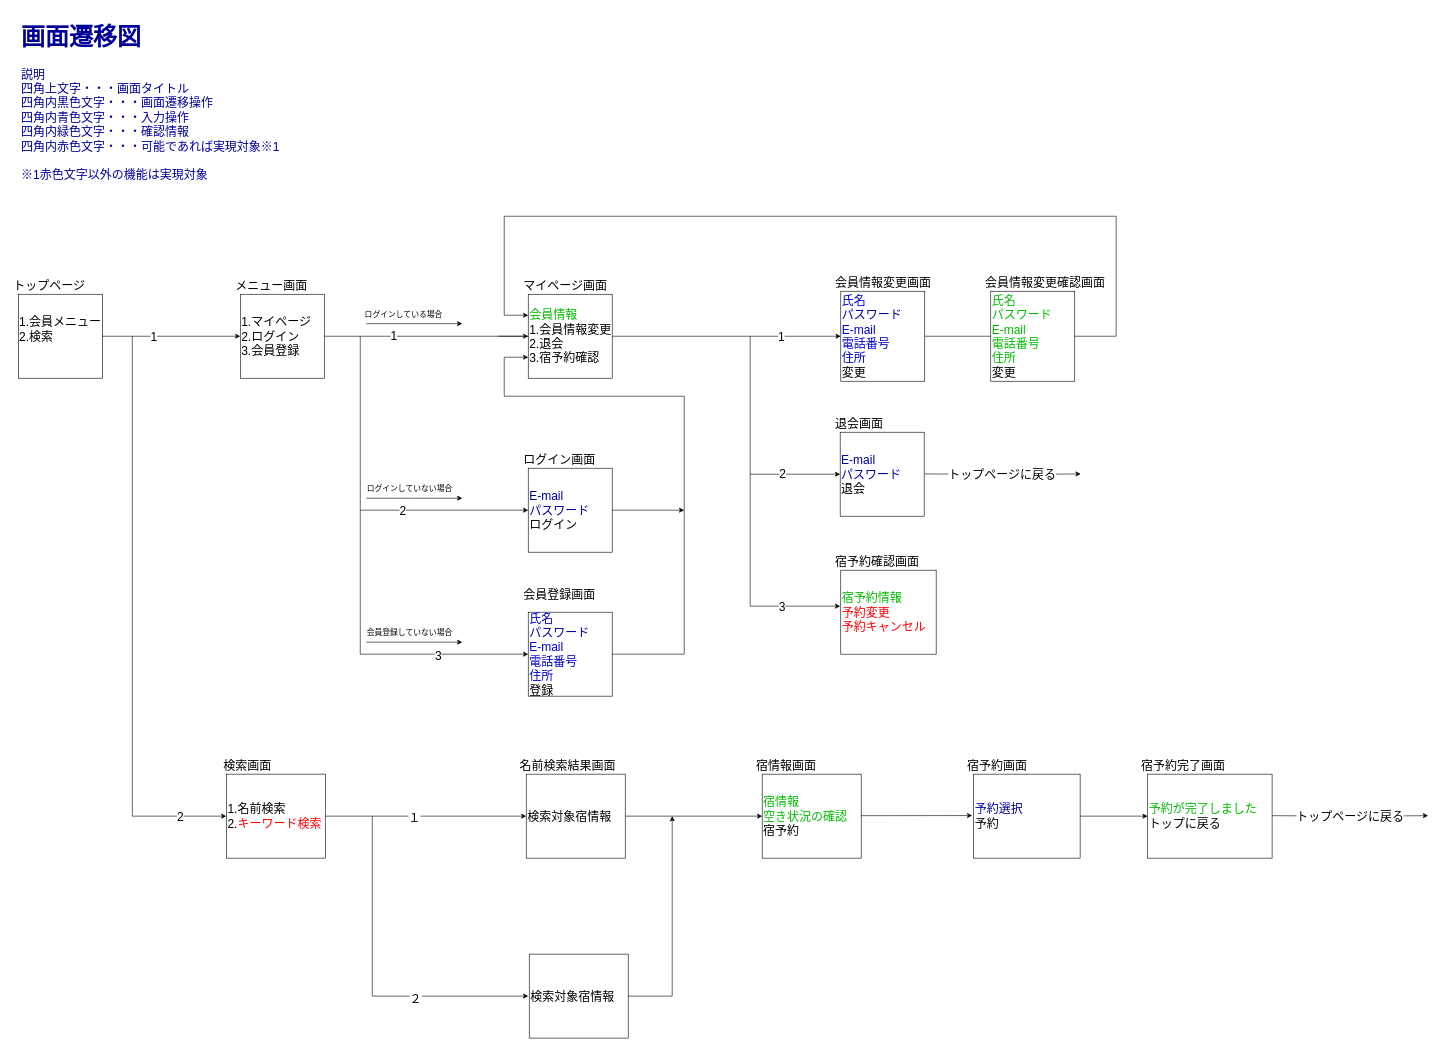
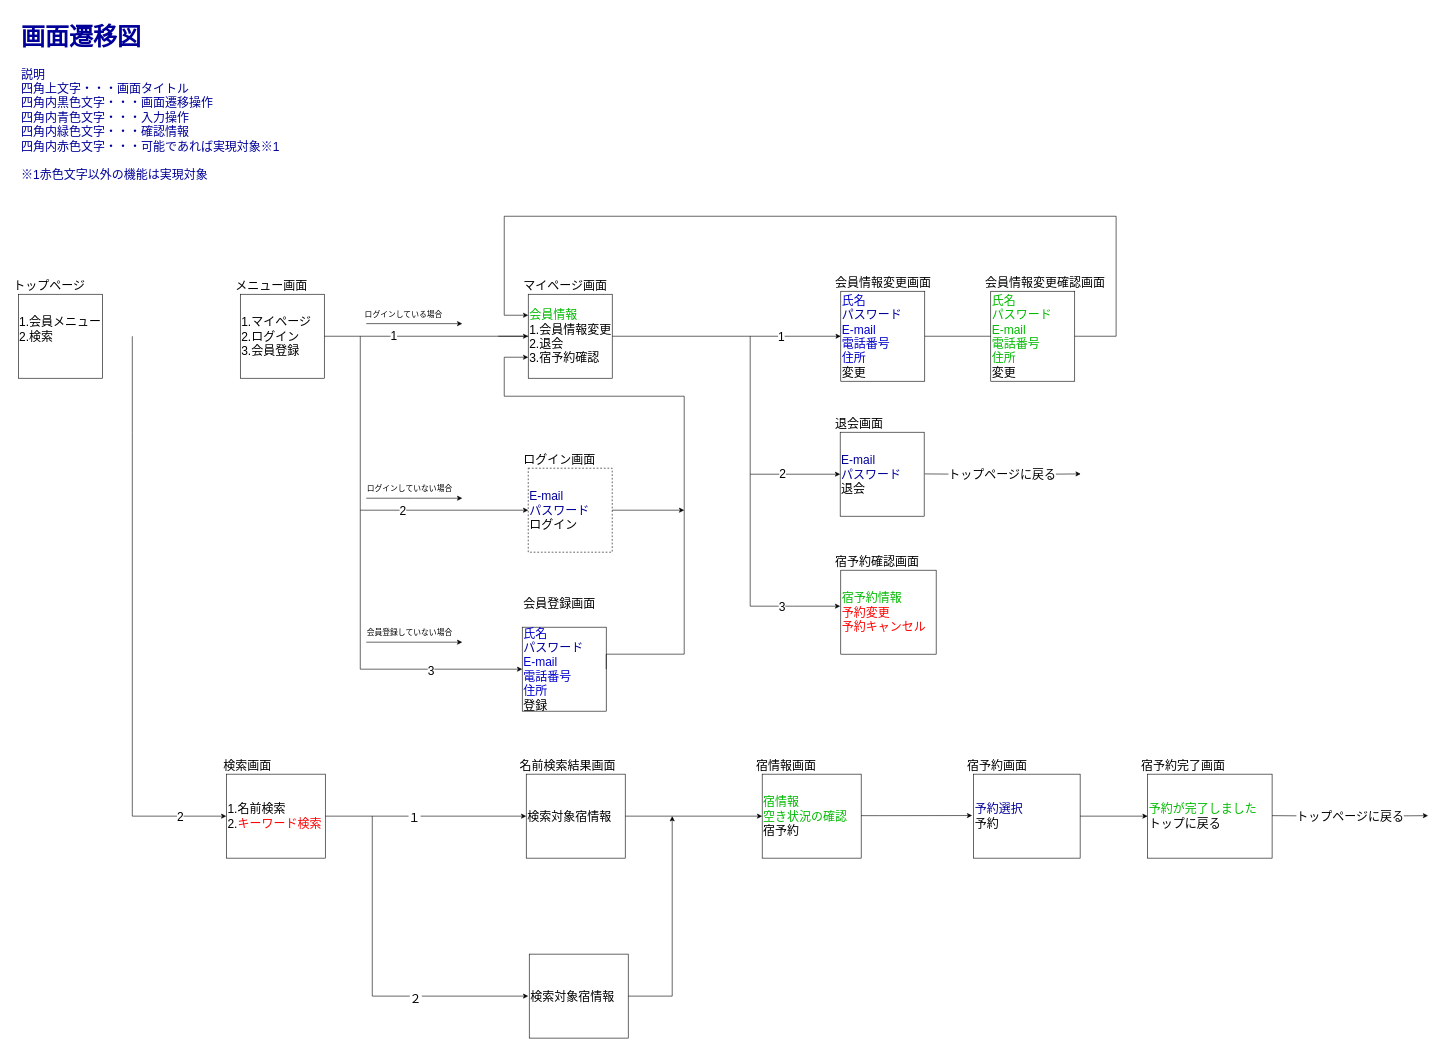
- <mxCell id="39" value="" style="endArrow=classic;html=1;rounded=0;fontSize=20;fontColor=#000099;elbow=vertical;exitX=1;exitY=0.5;exitDx=0;exitDy=0;entryX=0;entryY=0.5;entryDx=0;entryDy=0;" edge="1" parent="1" source="3" target="13"><mxGeometry width="50" height="50" relative="1" as="geometry"><mxPoint x="430" y="670" as="sourcePoint" /><mxPoint x="480" y="620" as="targetPoint" /></mxGeometry></mxCell>
- <mxCell id="40" value="1" style="edgeLabel;html=1;align=center;verticalAlign=middle;resizable=0;points=[];fontSize=20;fontColor=#000000;" vertex="1" connectable="0" parent="39"><mxGeometry x="-0.262" relative="1" as="geometry"><mxPoint as="offset" /></mxGeometry></mxCell>
- <mxCell id="35" value="&lt;font color=&quot;#000099&quot;&gt;E-mail&lt;/font&gt;&lt;br&gt;&lt;font color=&quot;#000099&quot;&gt;パスワード&lt;/font&gt;&lt;br&gt;ログイン" style="rounded=0;whiteSpace=wrap;html=1;fontSize=20;align=left;" vertex="1" parent="1"><mxGeometry x="880" y="780" width="140" height="140" as="geometry" /></mxCell>
+ <mxCell id="35" value="&lt;font color=&quot;#000099&quot;&gt;E-mail&lt;/font&gt;&lt;br&gt;&lt;font color=&quot;#000099&quot;&gt;パスワード&lt;/font&gt;&lt;br&gt;ログイン" style="rounded=0;whiteSpace=wrap;html=1;fontSize=20;align=left;dashed=1;" vertex="1" parent="1"><mxGeometry x="880" y="780" width="140" height="140" as="geometry" /></mxCell>
- <mxCell id="20" value="会員登録画面" style="text;html=1;strokeColor=none;fillColor=none;align=left;verticalAlign=middle;whiteSpace=wrap;rounded=0;fontSize=20;" vertex="1" parent="1"><mxGeometry x="870" y="975" width="140" height="30" as="geometry" /></mxCell>
+ <mxCell id="20" value="会員登録画面" style="text;html=1;strokeColor=none;fillColor=none;align=left;verticalAlign=middle;whiteSpace=wrap;rounded=0;fontSize=20;" vertex="1" parent="1"><mxGeometry x="870" y="990" width="140" height="30" as="geometry" /></mxCell>
- <mxCell id="19" value="&lt;font style=&quot;&quot; color=&quot;#0000cc&quot;&gt;氏名&lt;br&gt;&lt;/font&gt;&lt;font color=&quot;#000099&quot;&gt;パスワード&lt;/font&gt;&lt;br style=&quot;&quot;&gt;&lt;font style=&quot;&quot; color=&quot;#0000cc&quot;&gt;E-mail&lt;/font&gt;&lt;br style=&quot;&quot;&gt;&lt;font style=&quot;&quot; color=&quot;#0000cc&quot;&gt;電話番号&lt;/font&gt;&lt;br style=&quot;&quot;&gt;&lt;font style=&quot;&quot; color=&quot;#0000cc&quot;&gt;住所&lt;/font&gt;&lt;br style=&quot;&quot;&gt;登録" style="rounded=0;whiteSpace=wrap;html=1;fontSize=20;align=left;" vertex="1" parent="1"><mxGeometry x="880" y="1020" width="140" height="140" as="geometry" /></mxCell>
+ <mxCell id="19" value="&lt;font style=&quot;&quot; color=&quot;#0000cc&quot;&gt;氏名&lt;br&gt;&lt;/font&gt;&lt;font color=&quot;#000099&quot;&gt;パスワード&lt;/font&gt;&lt;br style=&quot;&quot;&gt;&lt;font style=&quot;&quot; color=&quot;#0000cc&quot;&gt;E-mail&lt;/font&gt;&lt;br style=&quot;&quot;&gt;&lt;font style=&quot;&quot; color=&quot;#0000cc&quot;&gt;電話番号&lt;/font&gt;&lt;br style=&quot;&quot;&gt;&lt;font style=&quot;&quot; color=&quot;#0000cc&quot;&gt;住所&lt;/font&gt;&lt;br style=&quot;&quot;&gt;登録" style="rounded=0;whiteSpace=wrap;html=1;fontSize=20;align=left;" vertex="1" parent="1"><mxGeometry x="870" y="1045" width="140" height="140" as="geometry" /></mxCell>
